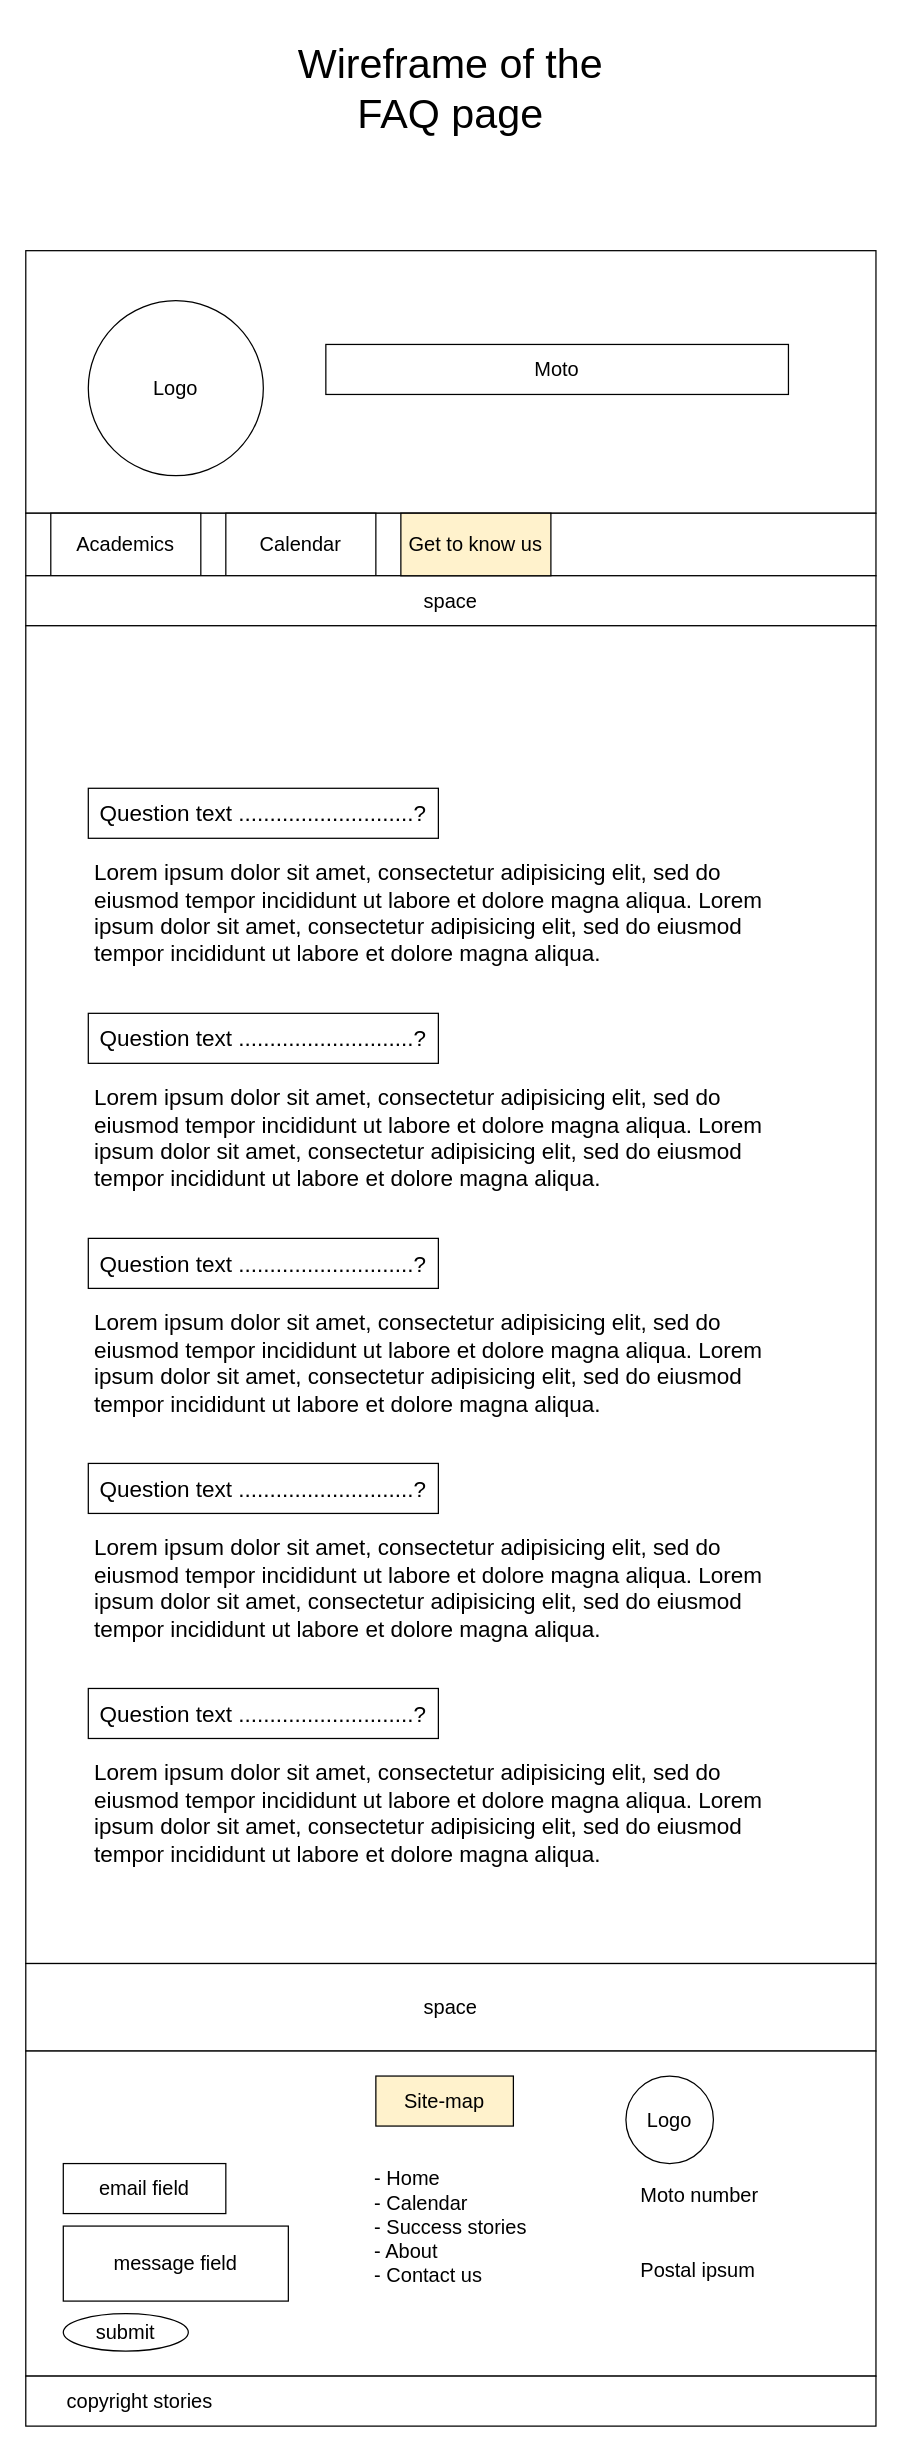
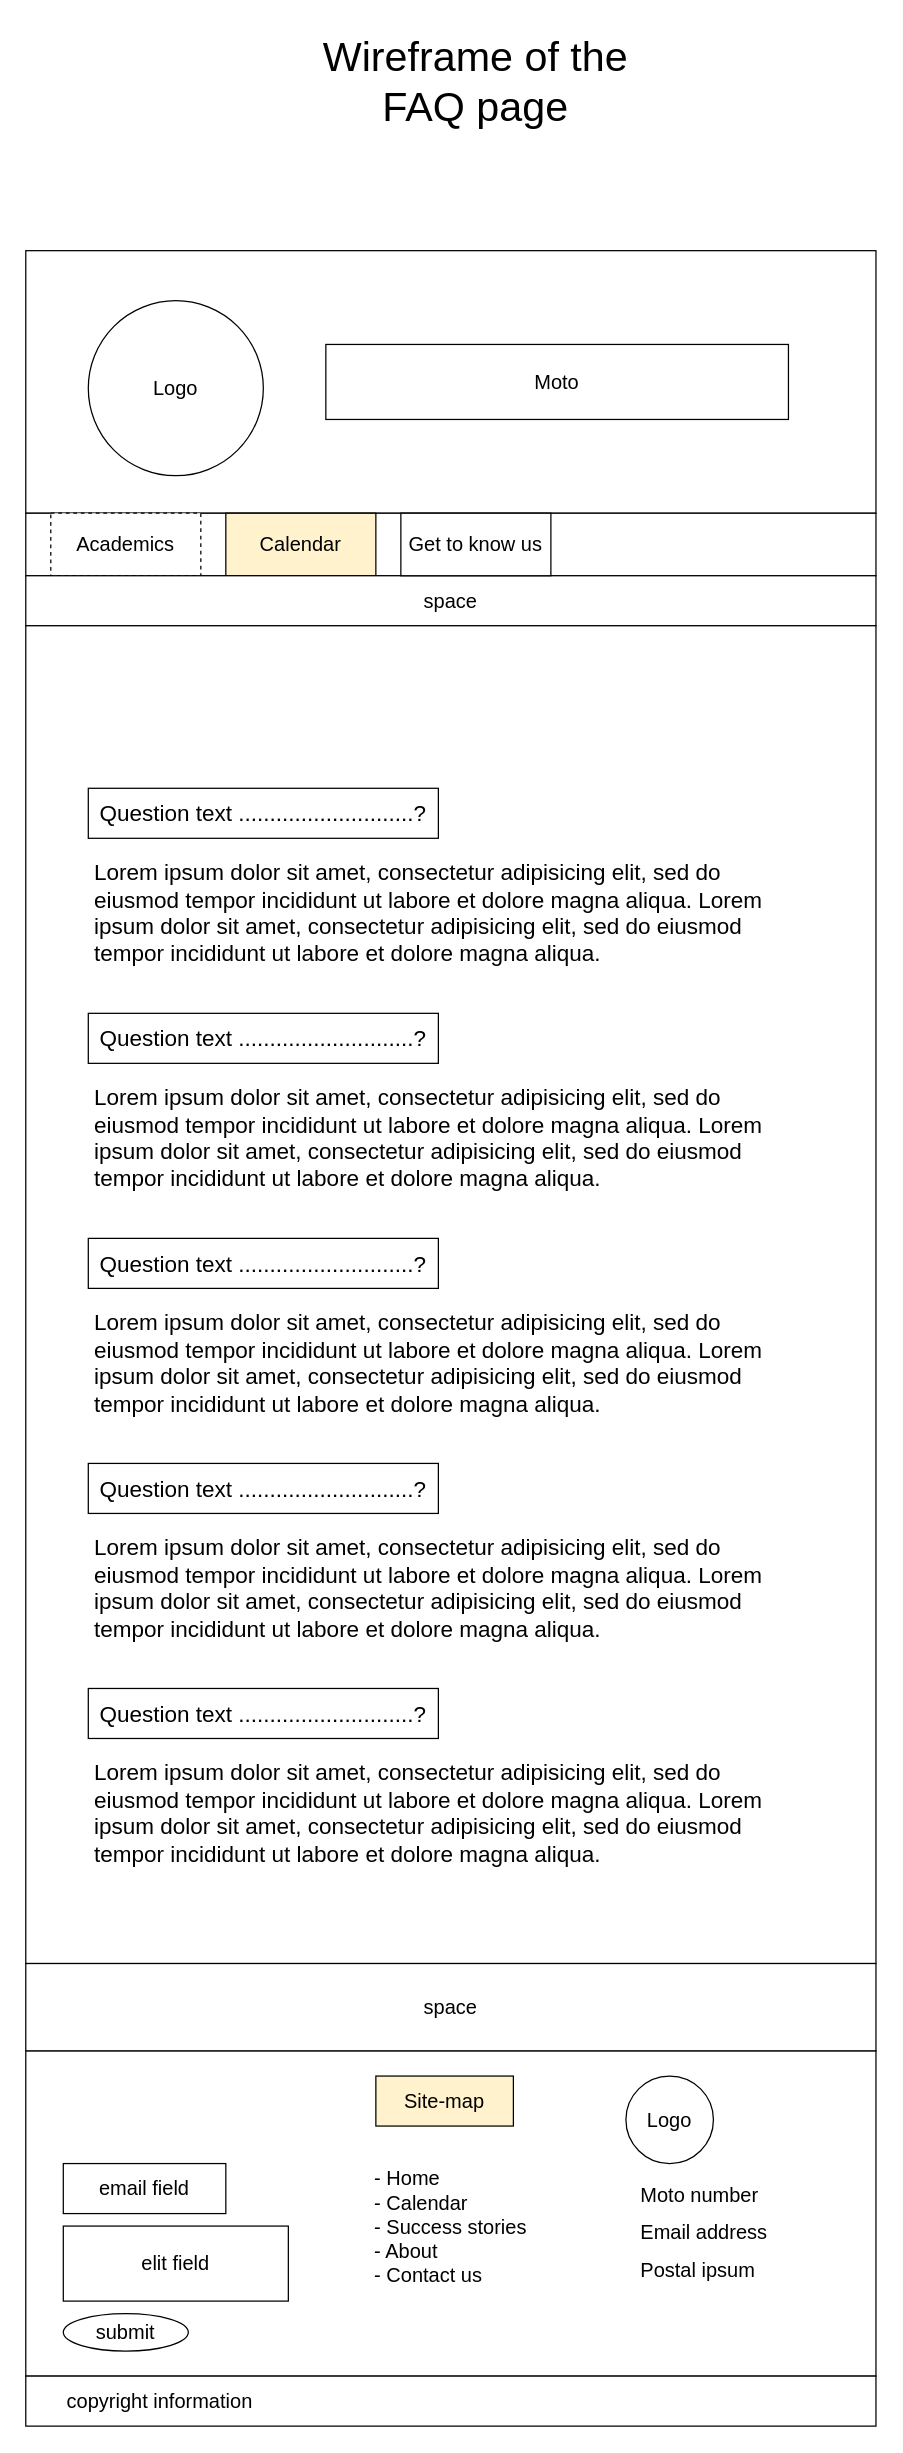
- <mxCell id="2" value="&lt;font style=&quot;font-size: 33px;&quot;&gt;Wireframe of the FAQ page&lt;/font&gt;" style="text;html=1;strokeColor=none;fillColor=none;align=center;verticalAlign=middle;whiteSpace=wrap;rounded=0;fontSize=16;" parent="1" vertex="1"><mxGeometry x="200" y="20" width="320" height="100" as="geometry" /></mxCell>
+ <mxCell id="2" value="&lt;font style=&quot;font-size: 33px;&quot;&gt;Wireframe of the FAQ page&lt;/font&gt;" style="text;html=1;strokeColor=none;fillColor=none;align=center;verticalAlign=middle;whiteSpace=wrap;rounded=0;fontSize=16;" parent="1" vertex="1"><mxGeometry x="220" y="15" width="320" height="100" as="geometry" /></mxCell>
- <mxCell id="5" value="Moto" style="rounded=0;whiteSpace=wrap;html=1;fontSize=16;" parent="1" vertex="1"><mxGeometry x="260" y="275" width="370" height="40" as="geometry" /></mxCell>
+ <mxCell id="5" value="Moto" style="rounded=0;whiteSpace=wrap;html=1;fontSize=16;" parent="1" vertex="1"><mxGeometry x="260" y="275" width="370" height="60" as="geometry" /></mxCell>
- <mxCell id="7" value="Academics" style="rounded=0;whiteSpace=wrap;html=1;fontSize=16;" parent="1" vertex="1"><mxGeometry x="40" y="410" width="120" height="50" as="geometry" /></mxCell>
+ <mxCell id="7" value="Academics" style="rounded=0;whiteSpace=wrap;html=1;fontSize=16;dashed=1;" parent="1" vertex="1"><mxGeometry x="40" y="410" width="120" height="50" as="geometry" /></mxCell>
- <mxCell id="8" value="Calendar" style="rounded=0;whiteSpace=wrap;html=1;fontSize=16;" parent="1" vertex="1"><mxGeometry x="180" y="410" width="120" height="50" as="geometry" /></mxCell>
+ <mxCell id="8" value="Calendar" style="rounded=0;whiteSpace=wrap;html=1;fontSize=16;fillColor=#fff2cc;" parent="1" vertex="1"><mxGeometry x="180" y="410" width="120" height="50" as="geometry" /></mxCell>
- <mxCell id="10" value="Get to know us" style="rounded=0;whiteSpace=wrap;html=1;fontSize=16;fillColor=#fff2cc;" parent="1" vertex="1"><mxGeometry x="320" y="410" width="120" height="50" as="geometry" /></mxCell>
+ <mxCell id="10" value="Get to know us" style="rounded=0;whiteSpace=wrap;html=1;fontSize=16;" parent="1" vertex="1"><mxGeometry x="320" y="410" width="120" height="50" as="geometry" /></mxCell>
+ <mxCell id="31" value="&lt;div style=&quot;font-size: 16px;&quot; align=&quot;left&quot;&gt;&lt;font style=&quot;font-size: 16px;&quot;&gt;Email address&lt;br&gt;&lt;/font&gt;&lt;/div&gt;" style="text;html=1;strokeColor=none;fillColor=none;align=left;verticalAlign=middle;whiteSpace=wrap;rounded=0;fontSize=18;" parent="1" vertex="1"><mxGeometry x="510" y="1770" width="135" height="30" as="geometry" /></mxCell>
- <mxCell id="25" value="message field" style="rounded=0;whiteSpace=wrap;html=1;fontSize=16;" parent="1" vertex="1"><mxGeometry x="50" y="1780" width="180" height="60" as="geometry" /></mxCell>
+ <mxCell id="25" value="elit field" style="rounded=0;whiteSpace=wrap;html=1;fontSize=16;" parent="1" vertex="1"><mxGeometry x="50" y="1780" width="180" height="60" as="geometry" /></mxCell>
- <mxCell id="33" value="&lt;div align=&quot;left&quot;&gt;&amp;nbsp;&amp;nbsp;&amp;nbsp;&amp;nbsp;&amp;nbsp;&amp;nbsp; copyright stories&lt;br&gt;&lt;/div&gt;" style="rounded=0;whiteSpace=wrap;html=1;fontSize=16;align=left;" parent="1" vertex="1"><mxGeometry x="20" y="1900" width="680" height="40" as="geometry" /></mxCell>
+ <mxCell id="33" value="&lt;div align=&quot;left&quot;&gt;&amp;nbsp;&amp;nbsp;&amp;nbsp;&amp;nbsp;&amp;nbsp;&amp;nbsp; copyright information&lt;br&gt;&lt;/div&gt;" style="rounded=0;whiteSpace=wrap;html=1;fontSize=16;align=left;" parent="1" vertex="1"><mxGeometry x="20" y="1900" width="680" height="40" as="geometry" /></mxCell>
